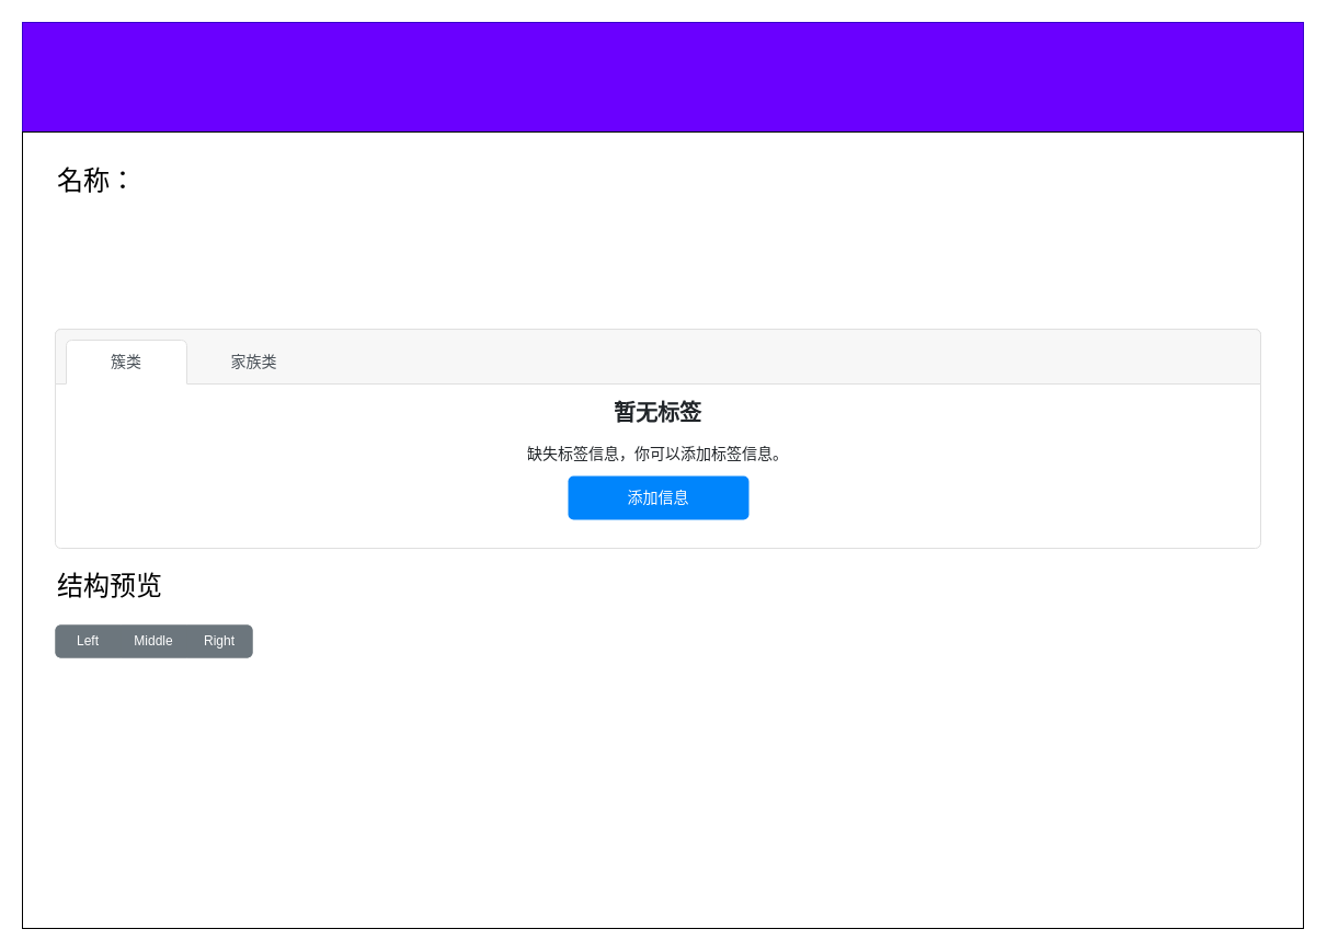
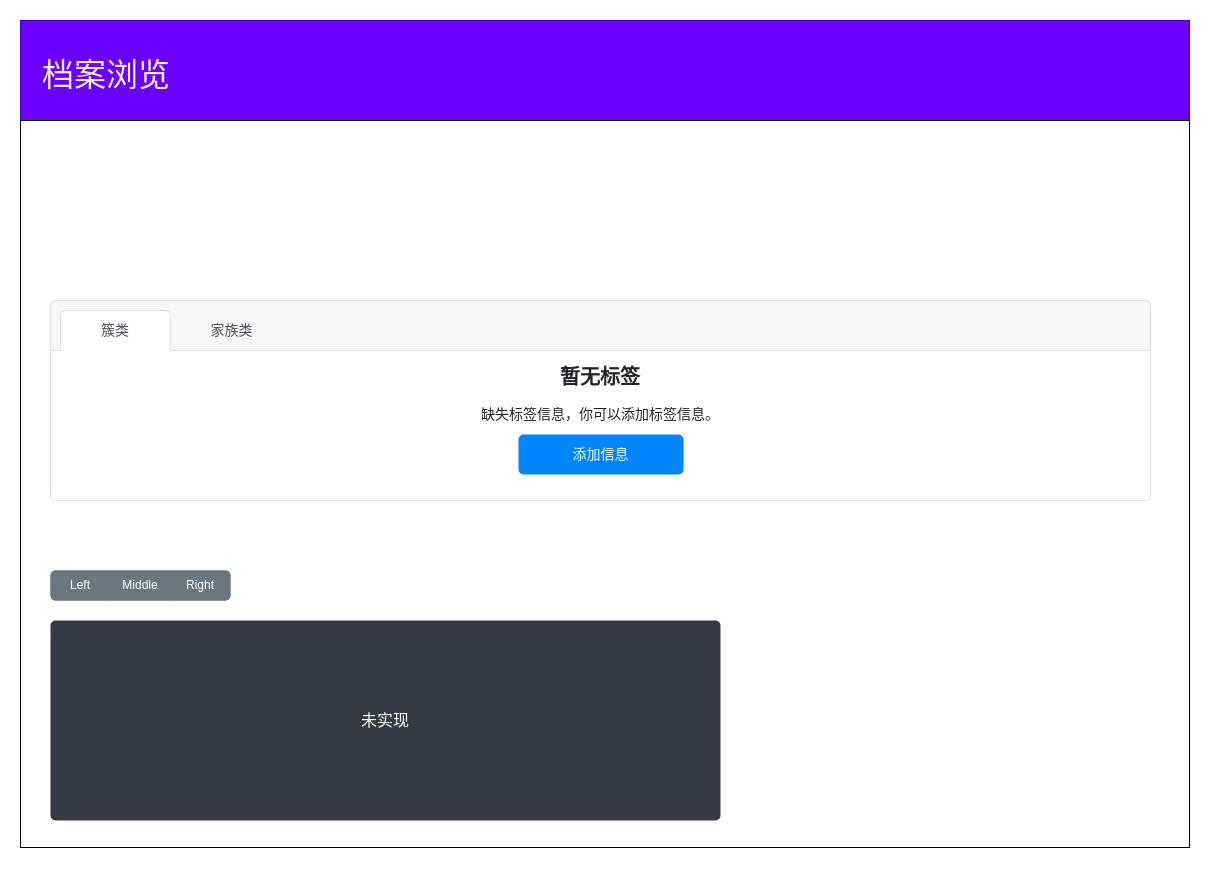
+ <mxCell id="5" value="&lt;font style=&quot;font-size: 32px;&quot;&gt;档案浏览&lt;/font&gt;" style="text;strokeColor=none;align=left;fillColor=none;html=1;verticalAlign=middle;whiteSpace=wrap;rounded=0;fontSize=24;fontColor=#F2F2F2;" vertex="1" parent="1"><mxGeometry x="40" y="60" width="250" height="30" as="geometry" /></mxCell>
- <mxCell id="4" value="名称：" style="text;strokeColor=none;align=left;fillColor=none;html=1;verticalAlign=middle;whiteSpace=wrap;rounded=0;fontSize=24;" vertex="1" parent="1"><mxGeometry x="50" y="150" width="250" height="30" as="geometry" /></mxCell>
- <mxCell id="16" value="结构预览" style="text;strokeColor=none;align=left;fillColor=none;html=1;verticalAlign=middle;whiteSpace=wrap;rounded=0;fontSize=24;" vertex="1" parent="1"><mxGeometry x="50" y="520" width="250" height="30" as="geometry" /></mxCell>
+ <mxCell id="17" value="未实现" style="html=1;shadow=0;dashed=0;shape=mxgraph.bootstrap.rrect;rSize=5;strokeColor=none;strokeWidth=1;fillColor=#343A40;fontColor=#ffffff;whiteSpace=wrap;align=center;verticalAlign=middle;spacingLeft=0;fontStyle=0;fontSize=16;spacing=5;" vertex="1" parent="1"><mxGeometry x="50" y="620" width="670" height="200" as="geometry" /></mxCell>
